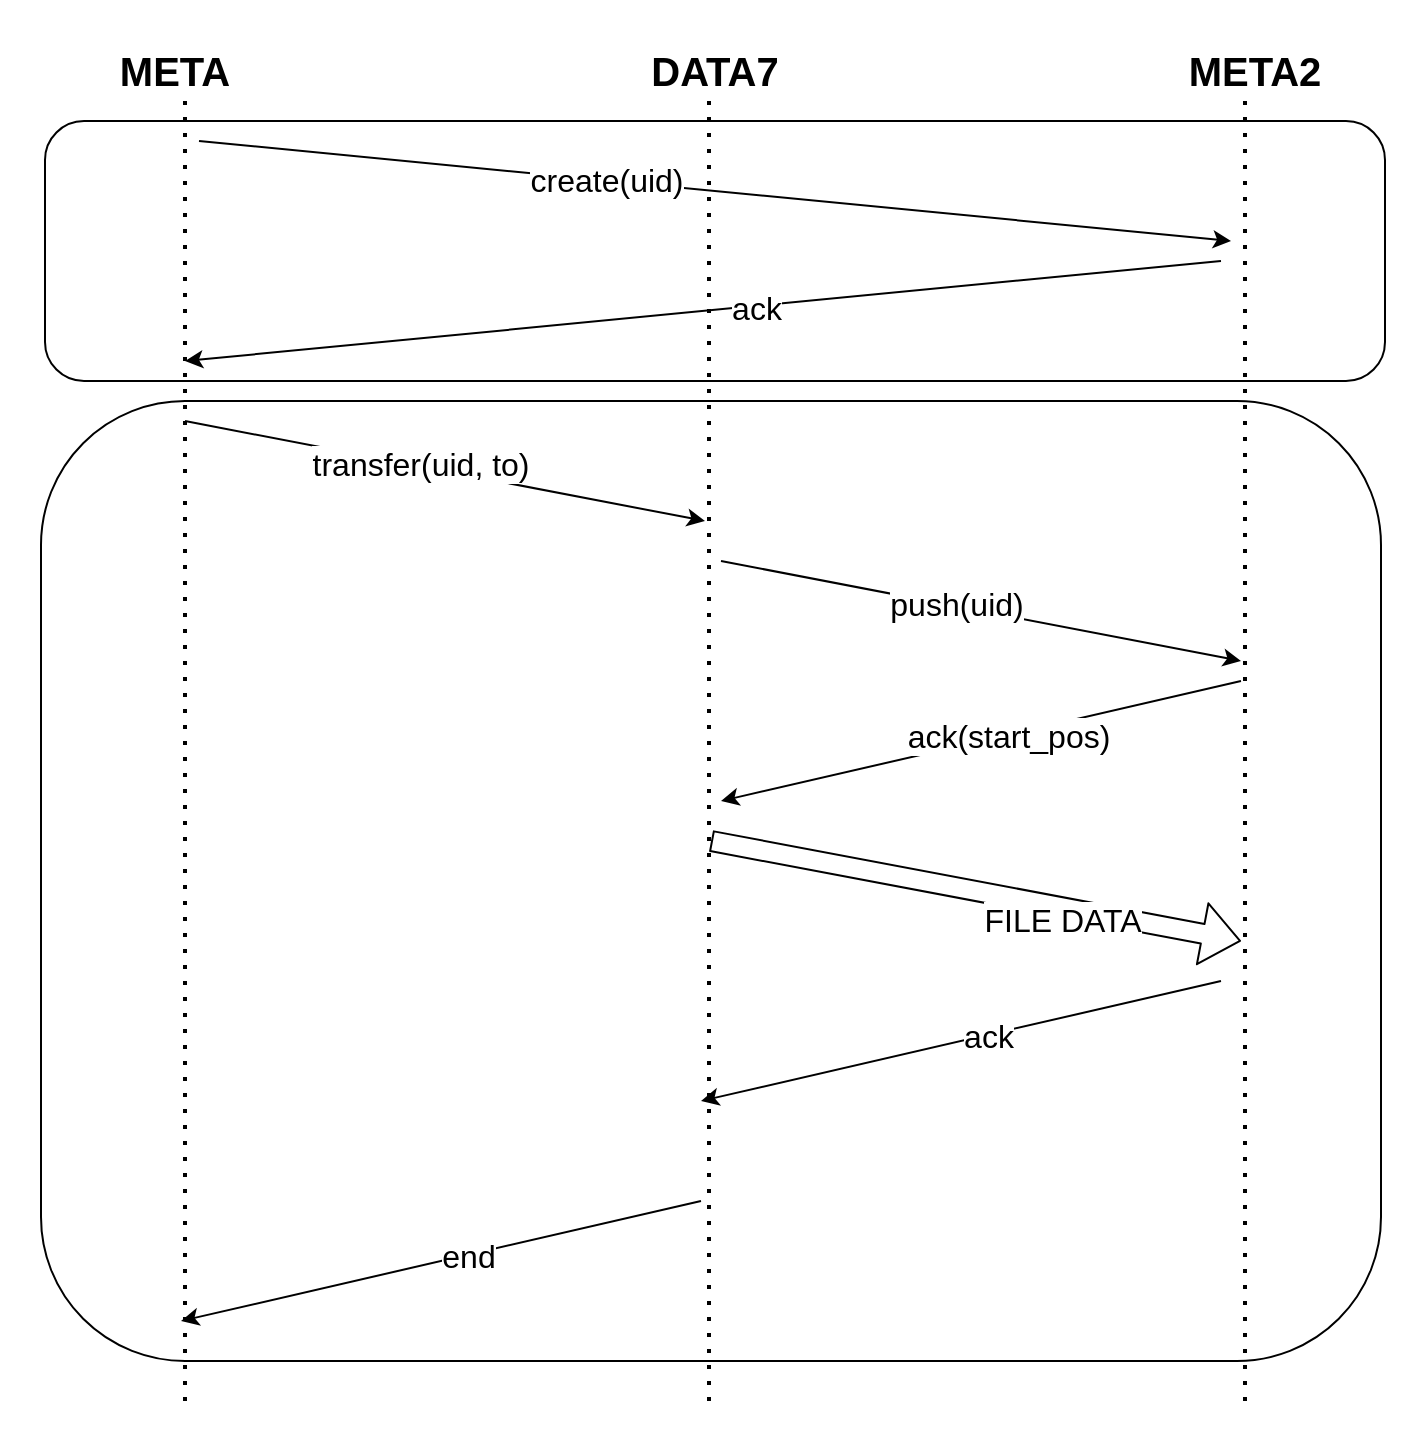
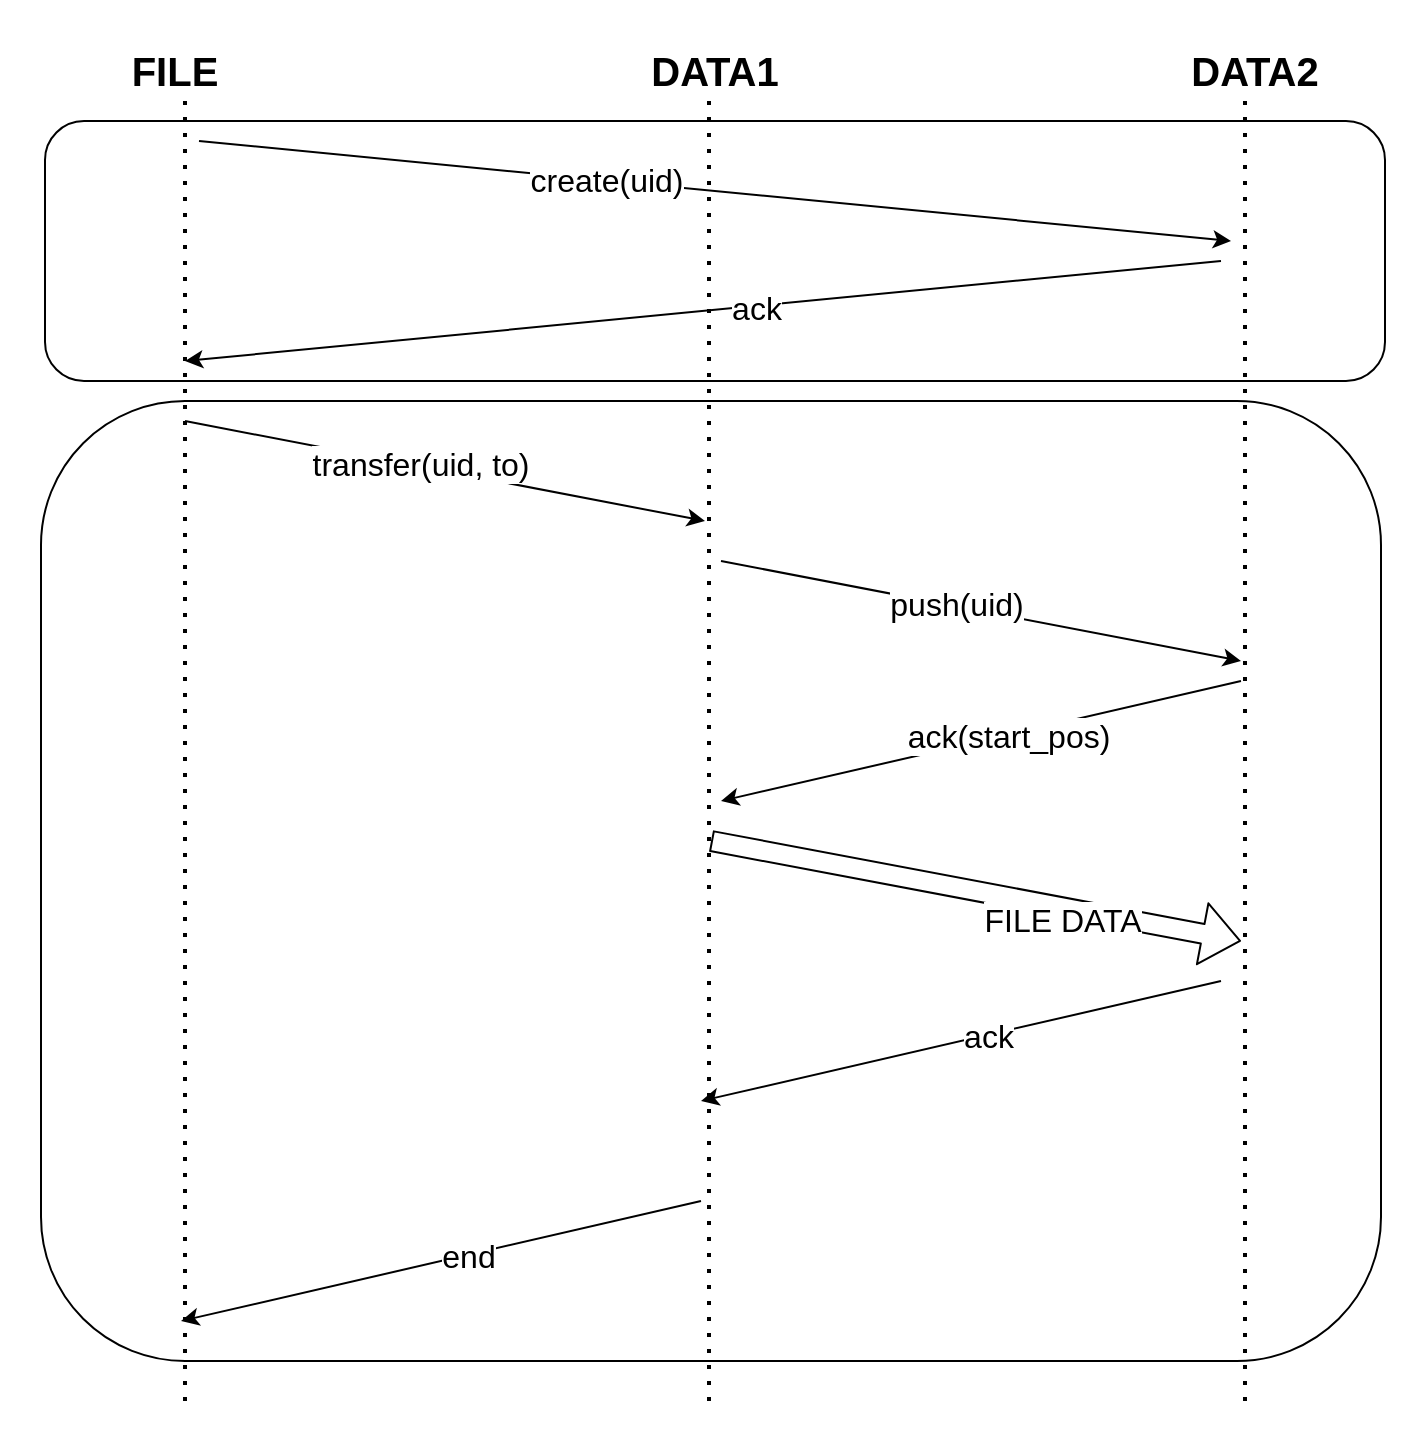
- <mxCell id="7" value="META" style="text;html=1;align=center;verticalAlign=middle;resizable=0;points=[];autosize=1;fontSize=20;fontStyle=1" parent="1" vertex="1"><mxGeometry x="52" y="20" width="70" height="30" as="geometry" /></mxCell>
+ <mxCell id="7" value="FILE" style="text;html=1;align=center;verticalAlign=middle;resizable=0;points=[];autosize=1;fontSize=20;fontStyle=1" parent="1" vertex="1"><mxGeometry x="52" y="20" width="70" height="30" as="geometry" /></mxCell>
- <mxCell id="8" value="DATA7" style="text;html=1;align=center;verticalAlign=middle;resizable=0;points=[];autosize=1;fontSize=20;fontStyle=1" parent="1" vertex="1"><mxGeometry x="317" y="20" width="80" height="30" as="geometry" /></mxCell>
+ <mxCell id="8" value="DATA1" style="text;html=1;align=center;verticalAlign=middle;resizable=0;points=[];autosize=1;fontSize=20;fontStyle=1" parent="1" vertex="1"><mxGeometry x="317" y="20" width="80" height="30" as="geometry" /></mxCell>
- <mxCell id="9" value="META2" style="text;html=1;align=center;verticalAlign=middle;resizable=0;points=[];autosize=1;fontSize=20;fontStyle=1" parent="1" vertex="1"><mxGeometry x="587" y="20" width="80" height="30" as="geometry" /></mxCell>
+ <mxCell id="9" value="DATA2" style="text;html=1;align=center;verticalAlign=middle;resizable=0;points=[];autosize=1;fontSize=20;fontStyle=1" parent="1" vertex="1"><mxGeometry x="587" y="20" width="80" height="30" as="geometry" /></mxCell>
